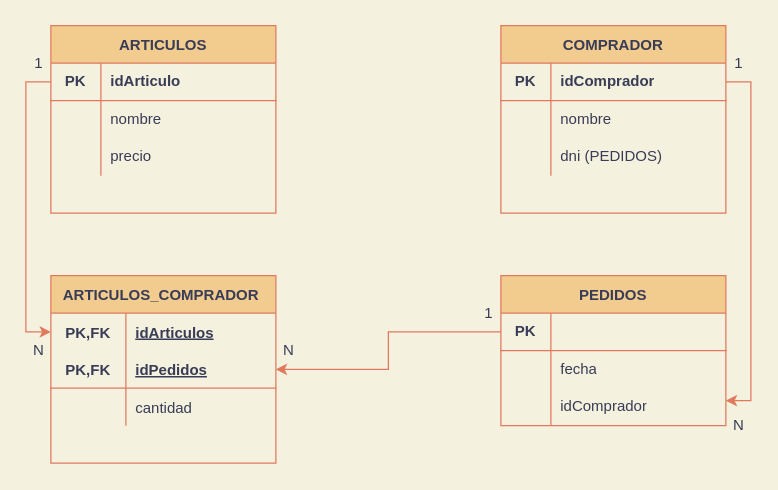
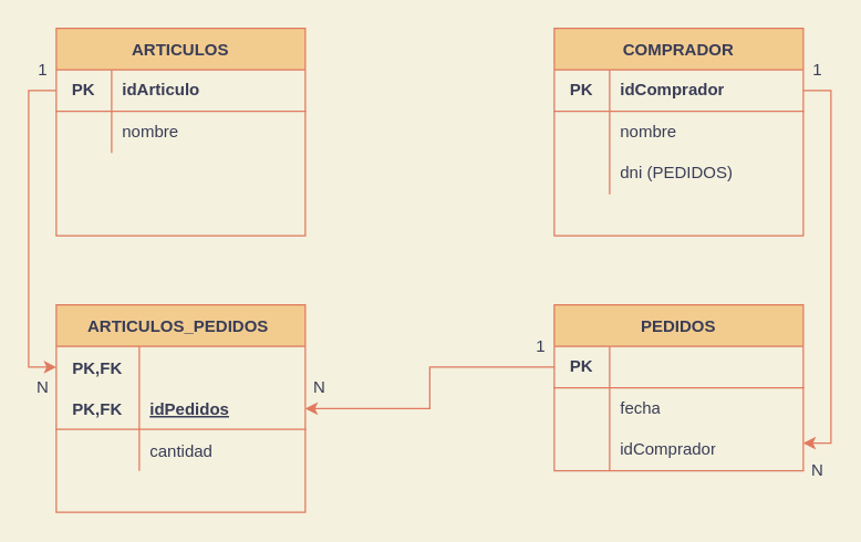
- <mxCell id="12" value="precio" style="shape=partialRectangle;html=1;whiteSpace=wrap;connectable=0;fillColor=none;top=0;left=0;bottom=0;right=0;align=left;spacingLeft=6;overflow=hidden;pointerEvents=1;strokeColor=#E07A5F;fontColor=#393C56;" parent="10" vertex="1"><mxGeometry x="40" width="140" height="30" as="geometry"><mxRectangle width="140" height="30" as="alternateBounds" /></mxGeometry></mxCell>
- <mxCell id="35" value="ARTICULOS_COMPRADOR " style="shape=table;startSize=30;container=1;collapsible=1;childLayout=tableLayout;fixedRows=1;rowLines=0;fontStyle=1;align=center;resizeLast=1;fillColor=#F2CC8F;strokeColor=#E07A5F;fontColor=#393C56;" parent="1" vertex="1"><mxGeometry x="40" y="220" width="180" height="150" as="geometry"><mxRectangle x="120" y="680" width="170" height="30" as="alternateBounds" /></mxGeometry></mxCell>
+ <mxCell id="35" value="ARTICULOS_PEDIDOS " style="shape=table;startSize=30;container=1;collapsible=1;childLayout=tableLayout;fixedRows=1;rowLines=0;fontStyle=1;align=center;resizeLast=1;fillColor=#F2CC8F;strokeColor=#E07A5F;fontColor=#393C56;" parent="1" vertex="1"><mxGeometry x="40" y="220" width="180" height="150" as="geometry"><mxRectangle x="120" y="680" width="170" height="30" as="alternateBounds" /></mxGeometry></mxCell>
- <mxCell id="38" value="idArticulos" style="shape=partialRectangle;connectable=0;fillColor=none;top=0;left=0;bottom=0;right=0;align=left;spacingLeft=6;fontStyle=5;overflow=hidden;strokeColor=#E07A5F;fontColor=#393C56;" parent="36" vertex="1"><mxGeometry x="60" width="120" height="30" as="geometry"><mxRectangle width="120" height="30" as="alternateBounds" /></mxGeometry></mxCell>
